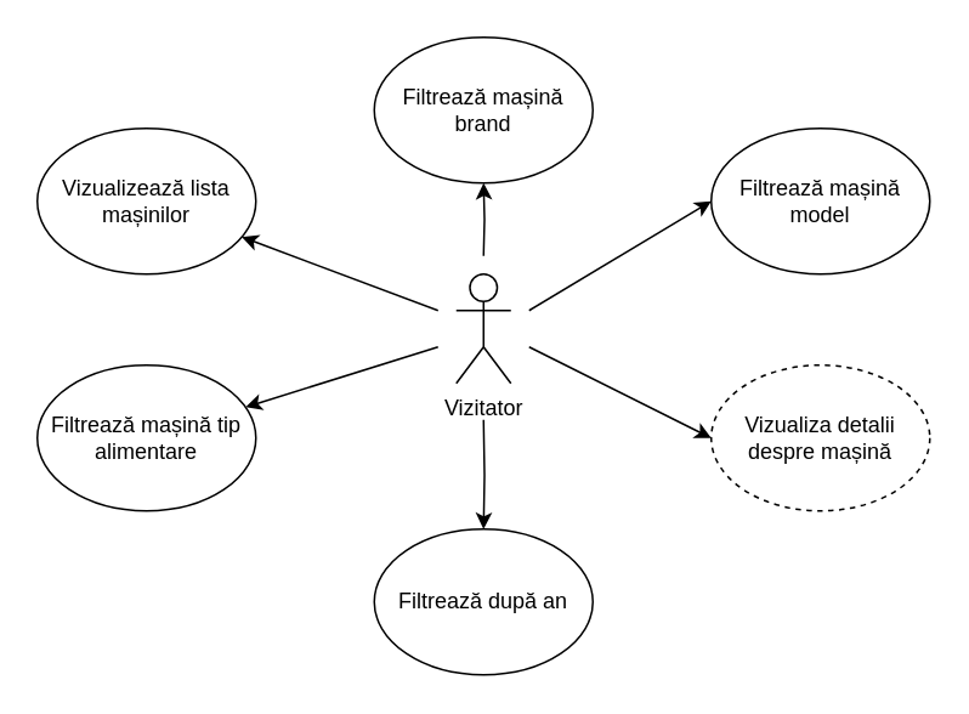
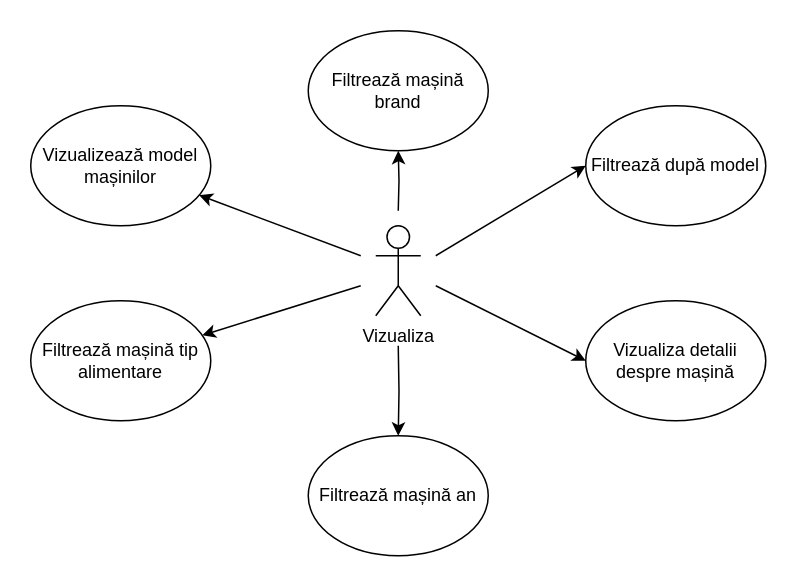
- <mxCell id="9" value="Vizualizează lista mașinilor" style="ellipse;whiteSpace=wrap;html=1;" vertex="1" parent="1"><mxGeometry x="20" y="70" width="120" height="80" as="geometry" /></mxCell>
+ <mxCell id="9" value="Vizualizează model mașinilor" style="ellipse;whiteSpace=wrap;html=1;" vertex="1" parent="1"><mxGeometry x="20" y="70" width="120" height="80" as="geometry" /></mxCell>
- <mxCell id="11" value="Filtrează mașină model" style="ellipse;whiteSpace=wrap;html=1;" vertex="1" parent="1"><mxGeometry x="390" y="70" width="120" height="80" as="geometry" /></mxCell>
+ <mxCell id="11" value="Filtrează după model" style="ellipse;whiteSpace=wrap;html=1;" vertex="1" parent="1"><mxGeometry x="390" y="70" width="120" height="80" as="geometry" /></mxCell>
- <mxCell id="8" value="Vizitator" style="shape=umlActor;verticalLabelPosition=bottom;verticalAlign=top;html=1;outlineConnect=0;" vertex="1" parent="1"><mxGeometry x="250" y="150" width="30" height="60" as="geometry" /></mxCell>
+ <mxCell id="8" value="Vizualiza" style="shape=umlActor;verticalLabelPosition=bottom;verticalAlign=top;html=1;outlineConnect=0;" vertex="1" parent="1"><mxGeometry x="250" y="150" width="30" height="60" as="geometry" /></mxCell>
- <mxCell id="14" value="Vizualiza detalii despre mașină" style="ellipse;whiteSpace=wrap;html=1;dashed=1;" vertex="1" parent="1"><mxGeometry x="390" y="200" width="120" height="80" as="geometry" /></mxCell>
+ <mxCell id="14" value="Vizualiza detalii despre mașină" style="ellipse;whiteSpace=wrap;html=1;" vertex="1" parent="1"><mxGeometry x="390" y="200" width="120" height="80" as="geometry" /></mxCell>
- <mxCell id="13" value="Filtrează după an" style="ellipse;whiteSpace=wrap;html=1;" vertex="1" parent="1"><mxGeometry x="205" y="290" width="120" height="80" as="geometry" /></mxCell>
+ <mxCell id="13" value="Filtrează mașină an" style="ellipse;whiteSpace=wrap;html=1;" vertex="1" parent="1"><mxGeometry x="205" y="290" width="120" height="80" as="geometry" /></mxCell>
